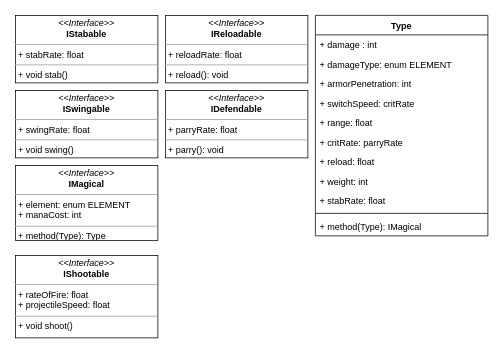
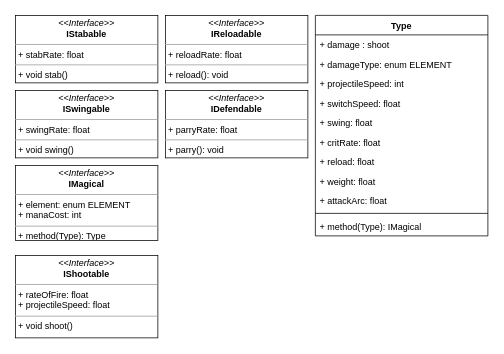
- <mxCell id="3" value="+ damage : int" style="text;strokeColor=none;fillColor=none;align=left;verticalAlign=top;spacingLeft=4;spacingRight=4;overflow=hidden;rotatable=0;points=[[0,0.5],[1,0.5]];portConstraint=eastwest;" parent="2" vertex="1"><mxGeometry y="26" width="230" height="26" as="geometry" /></mxCell>
+ <mxCell id="3" value="+ damage : shoot" style="text;strokeColor=none;fillColor=none;align=left;verticalAlign=top;spacingLeft=4;spacingRight=4;overflow=hidden;rotatable=0;points=[[0,0.5],[1,0.5]];portConstraint=eastwest;" parent="2" vertex="1"><mxGeometry y="26" width="230" height="26" as="geometry" /></mxCell>
- <mxCell id="5" value="+ armorPenetration: int" style="text;strokeColor=none;fillColor=none;align=left;verticalAlign=top;spacingLeft=4;spacingRight=4;overflow=hidden;rotatable=0;points=[[0,0.5],[1,0.5]];portConstraint=eastwest;" parent="2" vertex="1"><mxGeometry y="78" width="230" height="26" as="geometry" /></mxCell>
+ <mxCell id="5" value="+ projectileSpeed: int" style="text;strokeColor=none;fillColor=none;align=left;verticalAlign=top;spacingLeft=4;spacingRight=4;overflow=hidden;rotatable=0;points=[[0,0.5],[1,0.5]];portConstraint=eastwest;" parent="2" vertex="1"><mxGeometry y="78" width="230" height="26" as="geometry" /></mxCell>
- <mxCell id="6" value="+ switchSpeed: critRate" style="text;strokeColor=none;fillColor=none;align=left;verticalAlign=top;spacingLeft=4;spacingRight=4;overflow=hidden;rotatable=0;points=[[0,0.5],[1,0.5]];portConstraint=eastwest;" parent="2" vertex="1"><mxGeometry y="104" width="230" height="26" as="geometry" /></mxCell>
+ <mxCell id="6" value="+ switchSpeed: float" style="text;strokeColor=none;fillColor=none;align=left;verticalAlign=top;spacingLeft=4;spacingRight=4;overflow=hidden;rotatable=0;points=[[0,0.5],[1,0.5]];portConstraint=eastwest;" parent="2" vertex="1"><mxGeometry y="104" width="230" height="26" as="geometry" /></mxCell>
- <mxCell id="7" value="+ range: float" style="text;strokeColor=none;fillColor=none;align=left;verticalAlign=top;spacingLeft=4;spacingRight=4;overflow=hidden;rotatable=0;points=[[0,0.5],[1,0.5]];portConstraint=eastwest;" parent="2" vertex="1"><mxGeometry y="130" width="230" height="26" as="geometry" /></mxCell>
+ <mxCell id="7" value="+ swing: float" style="text;strokeColor=none;fillColor=none;align=left;verticalAlign=top;spacingLeft=4;spacingRight=4;overflow=hidden;rotatable=0;points=[[0,0.5],[1,0.5]];portConstraint=eastwest;" parent="2" vertex="1"><mxGeometry y="130" width="230" height="26" as="geometry" /></mxCell>
- <mxCell id="8" value="+ critRate: parryRate" style="text;strokeColor=none;fillColor=none;align=left;verticalAlign=top;spacingLeft=4;spacingRight=4;overflow=hidden;rotatable=0;points=[[0,0.5],[1,0.5]];portConstraint=eastwest;" parent="2" vertex="1"><mxGeometry y="156" width="230" height="26" as="geometry" /></mxCell>
+ <mxCell id="8" value="+ critRate: float" style="text;strokeColor=none;fillColor=none;align=left;verticalAlign=top;spacingLeft=4;spacingRight=4;overflow=hidden;rotatable=0;points=[[0,0.5],[1,0.5]];portConstraint=eastwest;" parent="2" vertex="1"><mxGeometry y="156" width="230" height="26" as="geometry" /></mxCell>
- <mxCell id="10" value="+ weight: int" style="text;strokeColor=none;fillColor=none;align=left;verticalAlign=top;spacingLeft=4;spacingRight=4;overflow=hidden;rotatable=0;points=[[0,0.5],[1,0.5]];portConstraint=eastwest;" parent="2" vertex="1"><mxGeometry y="208" width="230" height="26" as="geometry" /></mxCell>
+ <mxCell id="10" value="+ weight: float" style="text;strokeColor=none;fillColor=none;align=left;verticalAlign=top;spacingLeft=4;spacingRight=4;overflow=hidden;rotatable=0;points=[[0,0.5],[1,0.5]];portConstraint=eastwest;" parent="2" vertex="1"><mxGeometry y="208" width="230" height="26" as="geometry" /></mxCell>
- <mxCell id="11" value="+ stabRate: float" style="text;strokeColor=none;fillColor=none;align=left;verticalAlign=top;spacingLeft=4;spacingRight=4;overflow=hidden;rotatable=0;points=[[0,0.5],[1,0.5]];portConstraint=eastwest;" parent="2" vertex="1"><mxGeometry y="234" width="230" height="26" as="geometry" /></mxCell>
+ <mxCell id="11" value="+ attackArc: float" style="text;strokeColor=none;fillColor=none;align=left;verticalAlign=top;spacingLeft=4;spacingRight=4;overflow=hidden;rotatable=0;points=[[0,0.5],[1,0.5]];portConstraint=eastwest;" parent="2" vertex="1"><mxGeometry y="234" width="230" height="26" as="geometry" /></mxCell>
